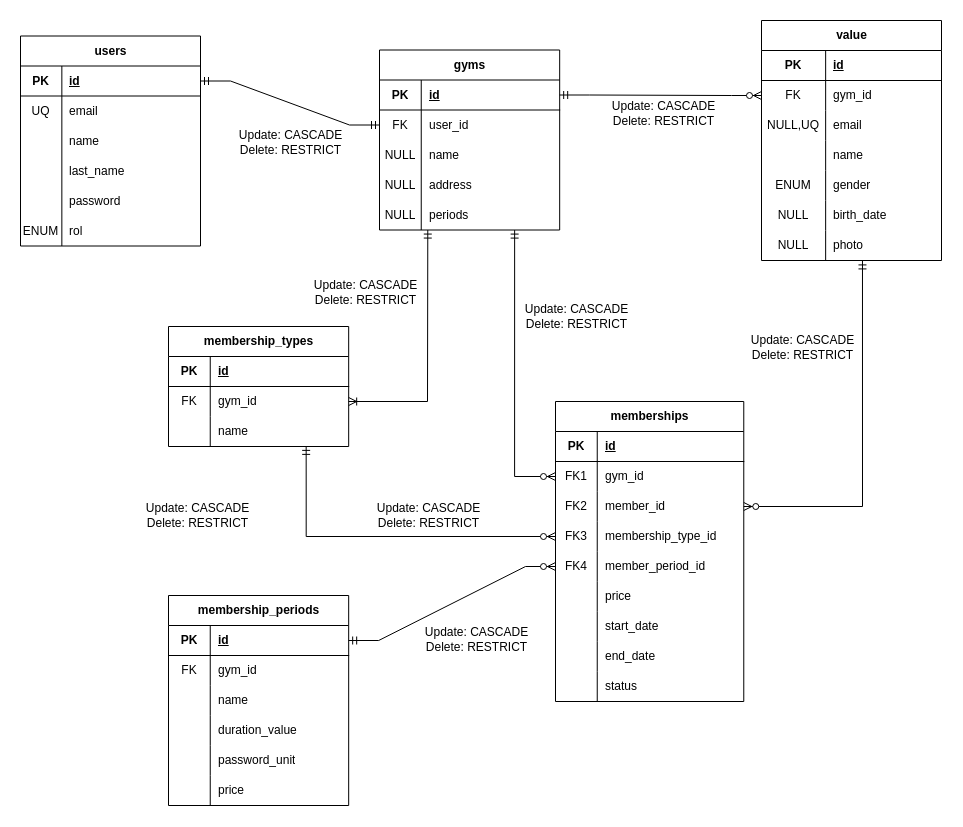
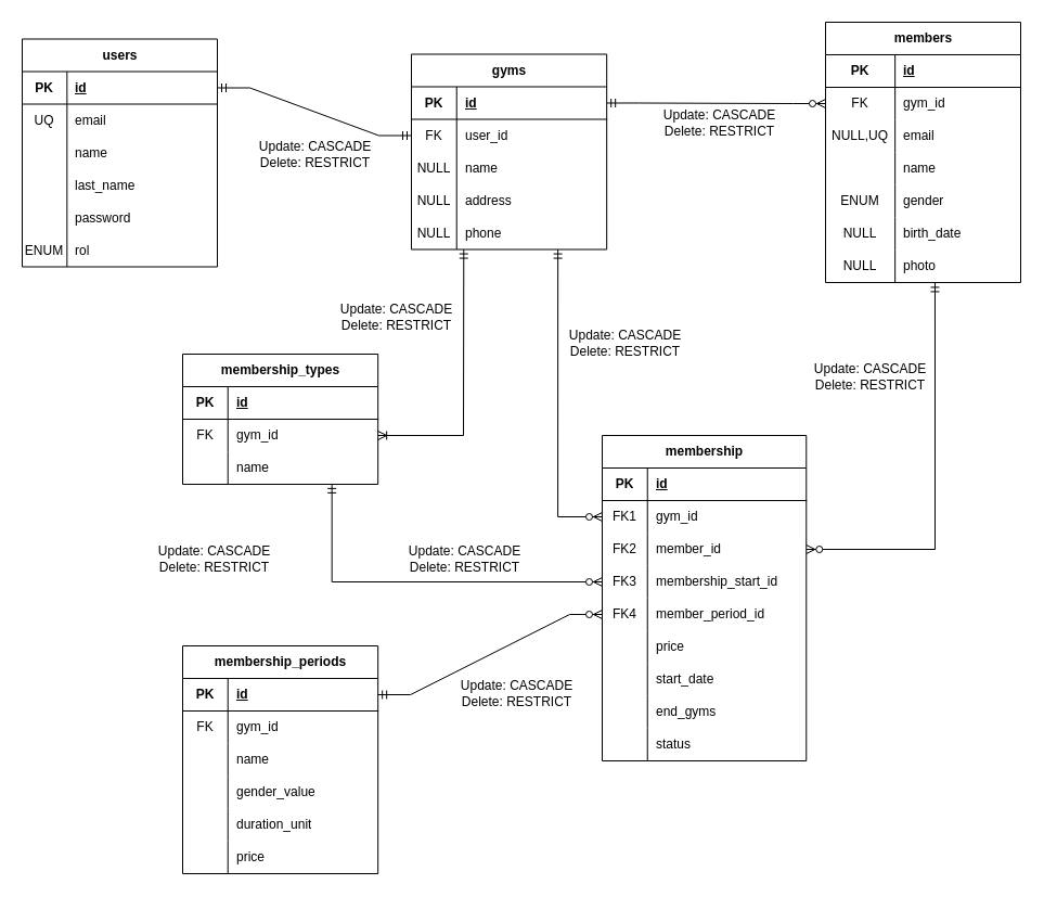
- <mxCell id="39" value="value" style="shape=table;startSize=30;container=1;collapsible=1;childLayout=tableLayout;fixedRows=1;rowLines=0;fontStyle=1;align=center;resizeLast=1;html=1;" parent="1" vertex="1"><mxGeometry x="761" y="20" width="180" height="240" as="geometry" /></mxCell>
+ <mxCell id="39" value="members" style="shape=table;startSize=30;container=1;collapsible=1;childLayout=tableLayout;fixedRows=1;rowLines=0;fontStyle=1;align=center;resizeLast=1;html=1;" parent="1" vertex="1"><mxGeometry x="761" y="20" width="180" height="240" as="geometry" /></mxCell>
- <mxCell id="36" value="periods" style="shape=partialRectangle;connectable=0;fillColor=none;top=0;left=0;bottom=0;right=0;align=left;spacingLeft=6;overflow=hidden;whiteSpace=wrap;html=1;" parent="34" vertex="1"><mxGeometry x="41.737" width="138.442" height="30" as="geometry"><mxRectangle width="138.442" height="30" as="alternateBounds" /></mxGeometry></mxCell>
+ <mxCell id="36" value="phone" style="shape=partialRectangle;connectable=0;fillColor=none;top=0;left=0;bottom=0;right=0;align=left;spacingLeft=6;overflow=hidden;whiteSpace=wrap;html=1;" parent="34" vertex="1"><mxGeometry x="41.737" width="138.442" height="30" as="geometry"><mxRectangle width="138.442" height="30" as="alternateBounds" /></mxGeometry></mxCell>
- <mxCell id="92" value="memberships" style="shape=table;startSize=30;container=1;collapsible=1;childLayout=tableLayout;fixedRows=1;rowLines=0;fontStyle=1;align=center;resizeLast=1;html=1;" parent="1" vertex="1"><mxGeometry x="555" y="401" width="188.269" height="300" as="geometry" /></mxCell>
+ <mxCell id="92" value="membership" style="shape=table;startSize=30;container=1;collapsible=1;childLayout=tableLayout;fixedRows=1;rowLines=0;fontStyle=1;align=center;resizeLast=1;html=1;" parent="1" vertex="1"><mxGeometry x="555" y="401" width="188.269" height="300" as="geometry" /></mxCell>
- <mxCell id="104" value="membership_type_id" style="shape=partialRectangle;connectable=0;fillColor=none;top=0;left=0;bottom=0;right=0;align=left;spacingLeft=6;overflow=hidden;whiteSpace=wrap;html=1;" parent="102" vertex="1"><mxGeometry x="41.737" width="146.533" height="30" as="geometry"><mxRectangle width="146.533" height="30" as="alternateBounds" /></mxGeometry></mxCell>
+ <mxCell id="104" value="membership_start_id" style="shape=partialRectangle;connectable=0;fillColor=none;top=0;left=0;bottom=0;right=0;align=left;spacingLeft=6;overflow=hidden;whiteSpace=wrap;html=1;" parent="102" vertex="1"><mxGeometry x="41.737" width="146.533" height="30" as="geometry"><mxRectangle width="146.533" height="30" as="alternateBounds" /></mxGeometry></mxCell>
- <mxCell id="116" value="end_date" style="shape=partialRectangle;connectable=0;fillColor=none;top=0;left=0;bottom=0;right=0;align=left;spacingLeft=6;overflow=hidden;whiteSpace=wrap;html=1;" parent="114" vertex="1"><mxGeometry x="41.737" width="146.533" height="30" as="geometry"><mxRectangle width="146.533" height="30" as="alternateBounds" /></mxGeometry></mxCell>
+ <mxCell id="116" value="end_gyms" style="shape=partialRectangle;connectable=0;fillColor=none;top=0;left=0;bottom=0;right=0;align=left;spacingLeft=6;overflow=hidden;whiteSpace=wrap;html=1;" parent="114" vertex="1"><mxGeometry x="41.737" width="146.533" height="30" as="geometry"><mxRectangle width="146.533" height="30" as="alternateBounds" /></mxGeometry></mxCell>
- <mxCell id="85" value="duration_value" style="shape=partialRectangle;connectable=0;fillColor=none;top=0;left=0;bottom=0;right=0;align=left;spacingLeft=6;overflow=hidden;whiteSpace=wrap;html=1;" parent="83" vertex="1"><mxGeometry x="41.737" width="138.442" height="30" as="geometry"><mxRectangle width="138.442" height="30" as="alternateBounds" /></mxGeometry></mxCell>
+ <mxCell id="85" value="gender_value" style="shape=partialRectangle;connectable=0;fillColor=none;top=0;left=0;bottom=0;right=0;align=left;spacingLeft=6;overflow=hidden;whiteSpace=wrap;html=1;" parent="83" vertex="1"><mxGeometry x="41.737" width="138.442" height="30" as="geometry"><mxRectangle width="138.442" height="30" as="alternateBounds" /></mxGeometry></mxCell>
- <mxCell id="88" value="password_unit" style="shape=partialRectangle;connectable=0;fillColor=none;top=0;left=0;bottom=0;right=0;align=left;spacingLeft=6;overflow=hidden;whiteSpace=wrap;html=1;" parent="86" vertex="1"><mxGeometry x="41.737" width="138.442" height="30" as="geometry"><mxRectangle width="138.442" height="30" as="alternateBounds" /></mxGeometry></mxCell>
+ <mxCell id="88" value="duration_unit" style="shape=partialRectangle;connectable=0;fillColor=none;top=0;left=0;bottom=0;right=0;align=left;spacingLeft=6;overflow=hidden;whiteSpace=wrap;html=1;" parent="86" vertex="1"><mxGeometry x="41.737" width="138.442" height="30" as="geometry"><mxRectangle width="138.442" height="30" as="alternateBounds" /></mxGeometry></mxCell>
